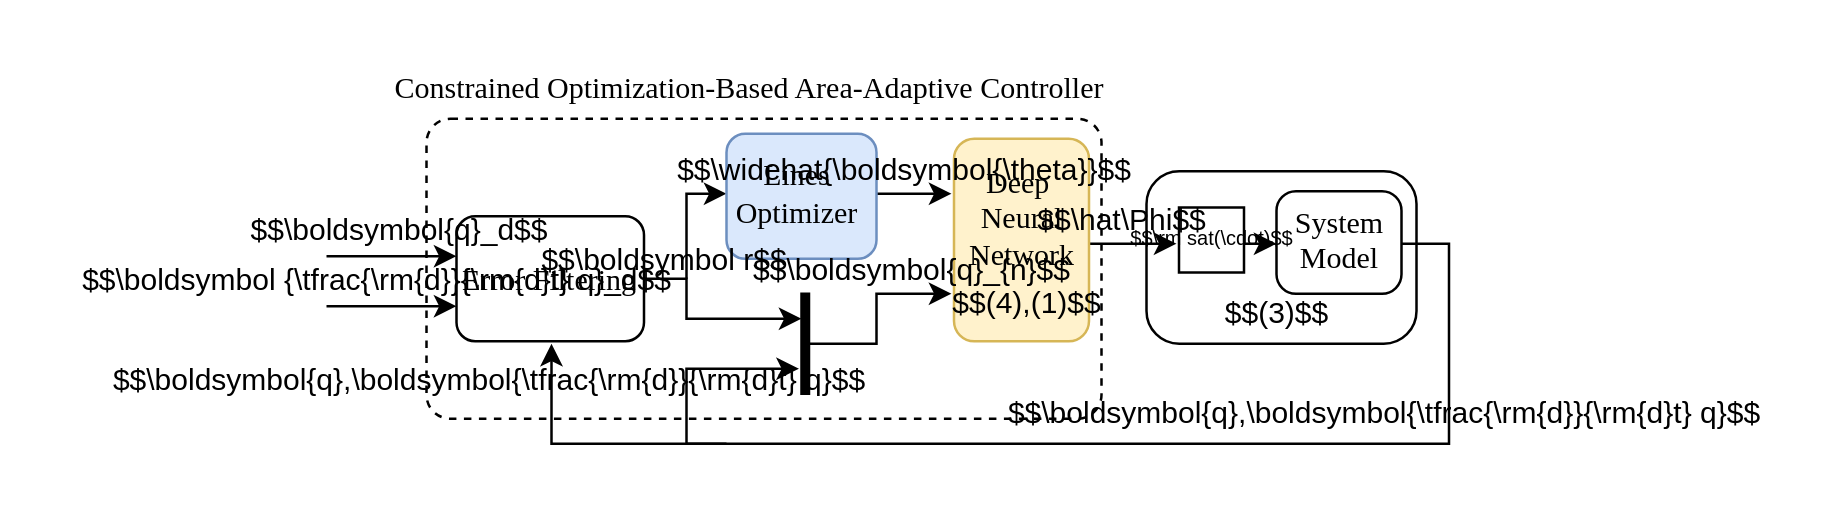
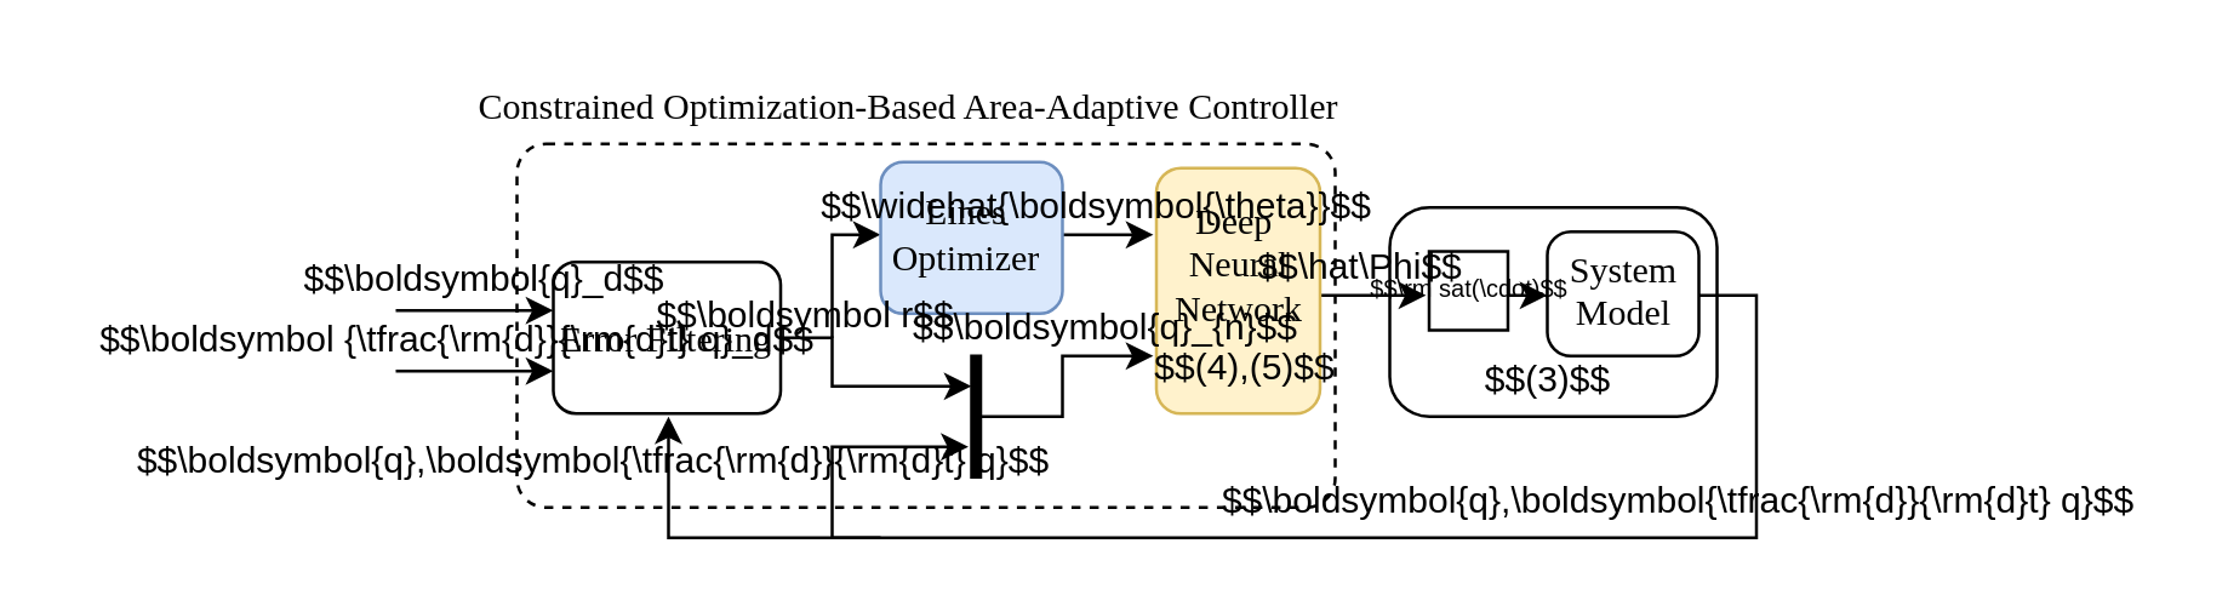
- <mxCell id="39" value="$$(4),(1)$$" style="text;html=1;align=center;verticalAlign=middle;resizable=0;points=[];autosize=1;strokeColor=none;fillColor=none;" vertex="1" parent="32"><mxGeometry x="370" y="106" width="80" height="30" as="geometry" /></mxCell>
+ <mxCell id="39" value="$$(4),(5)$$" style="text;html=1;align=center;verticalAlign=middle;resizable=0;points=[];autosize=1;strokeColor=none;fillColor=none;" vertex="1" parent="32"><mxGeometry x="370" y="106" width="80" height="30" as="geometry" /></mxCell>
